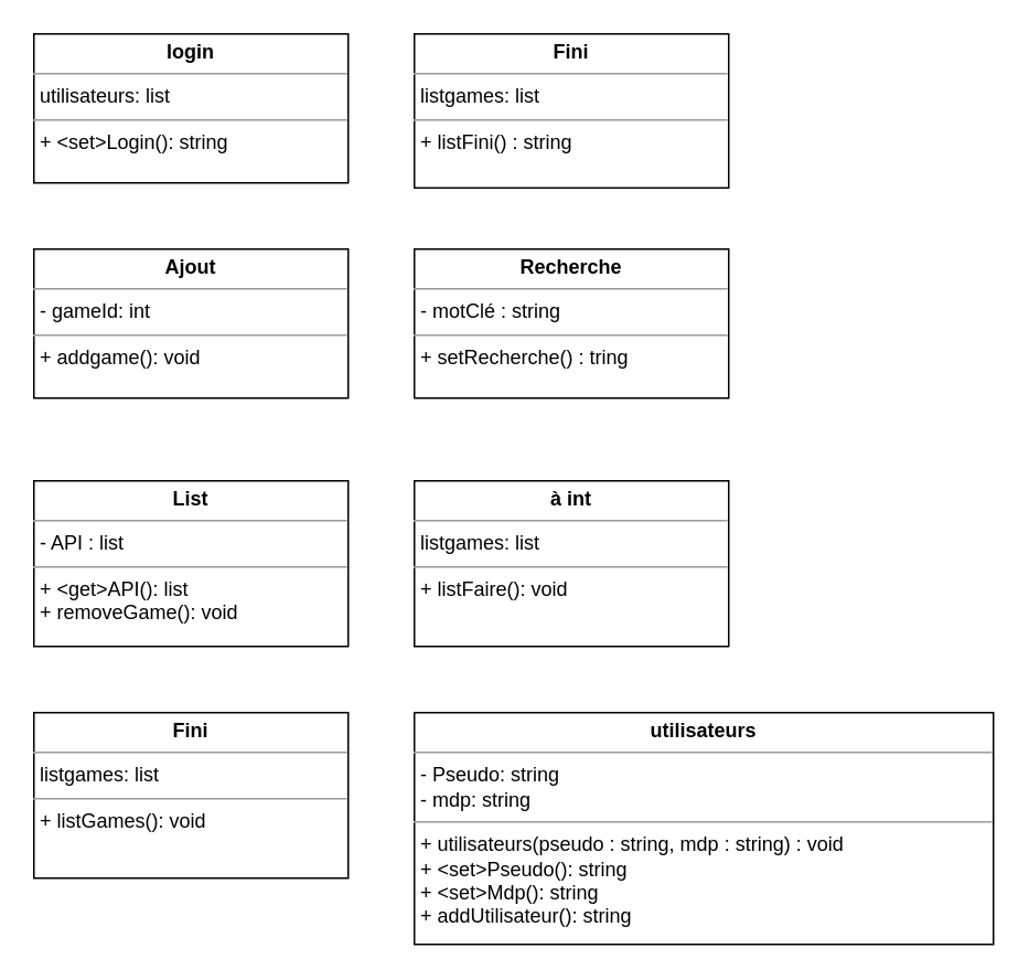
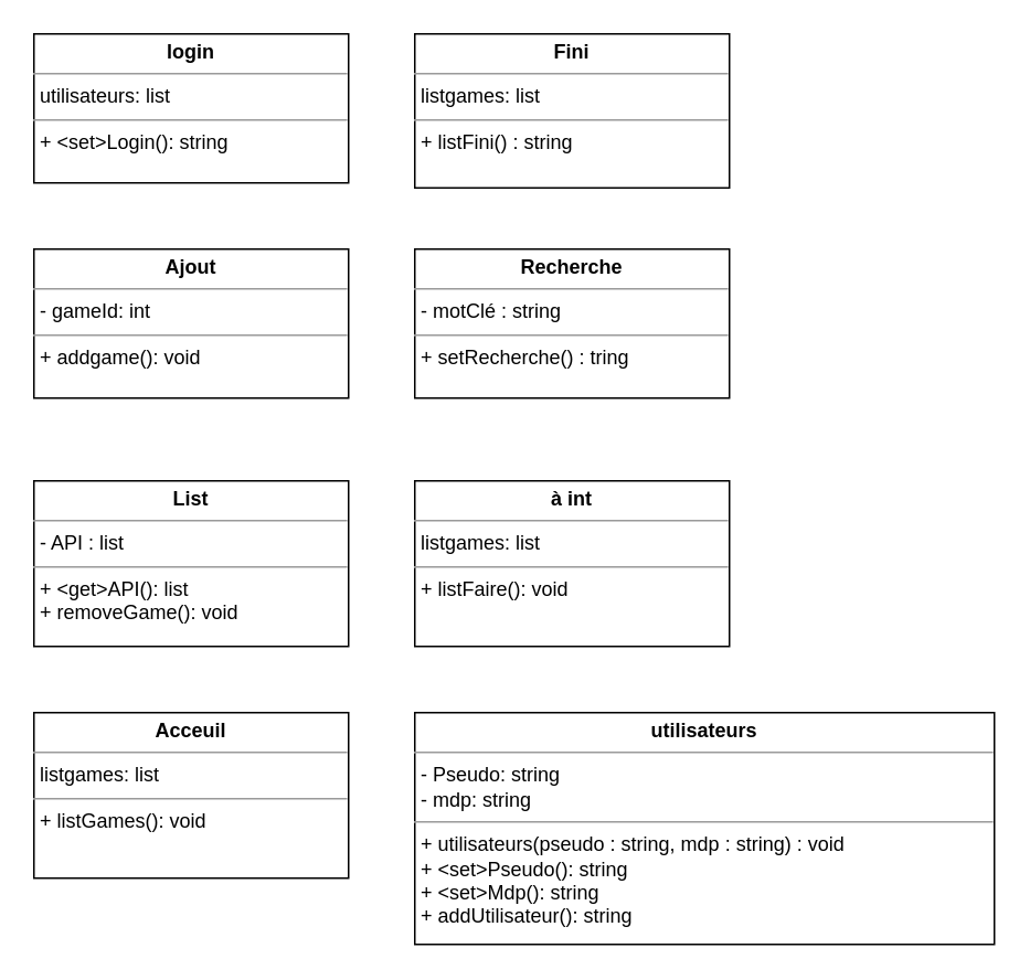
- <mxCell id="4" value="&lt;p style=&quot;margin:0px;margin-top:4px;text-align:center;&quot;&gt;&lt;b&gt;Fini&lt;/b&gt;&lt;/p&gt;&lt;hr size=&quot;1&quot;&gt;&lt;p style=&quot;margin:0px;margin-left:4px;&quot;&gt;listgames: list&lt;br&gt;&lt;/p&gt;&lt;hr size=&quot;1&quot;&gt;&lt;p style=&quot;margin:0px;margin-left:4px;&quot;&gt;+ listGames(): void&lt;br&gt;&lt;br&gt;&lt;/p&gt;" style="verticalAlign=top;align=left;overflow=fill;fontSize=12;fontFamily=Helvetica;html=1;rounded=0;shadow=0;comic=0;labelBackgroundColor=none;strokeWidth=1" parent="1" vertex="1"><mxGeometry x="20" y="430" width="190" height="100" as="geometry" /></mxCell>
+ <mxCell id="4" value="&lt;p style=&quot;margin:0px;margin-top:4px;text-align:center;&quot;&gt;&lt;b&gt;Acceuil&lt;/b&gt;&lt;/p&gt;&lt;hr size=&quot;1&quot;&gt;&lt;p style=&quot;margin:0px;margin-left:4px;&quot;&gt;listgames: list&lt;br&gt;&lt;/p&gt;&lt;hr size=&quot;1&quot;&gt;&lt;p style=&quot;margin:0px;margin-left:4px;&quot;&gt;+ listGames(): void&lt;br&gt;&lt;br&gt;&lt;/p&gt;" style="verticalAlign=top;align=left;overflow=fill;fontSize=12;fontFamily=Helvetica;html=1;rounded=0;shadow=0;comic=0;labelBackgroundColor=none;strokeWidth=1" parent="1" vertex="1"><mxGeometry x="20" y="430" width="190" height="100" as="geometry" /></mxCell>
